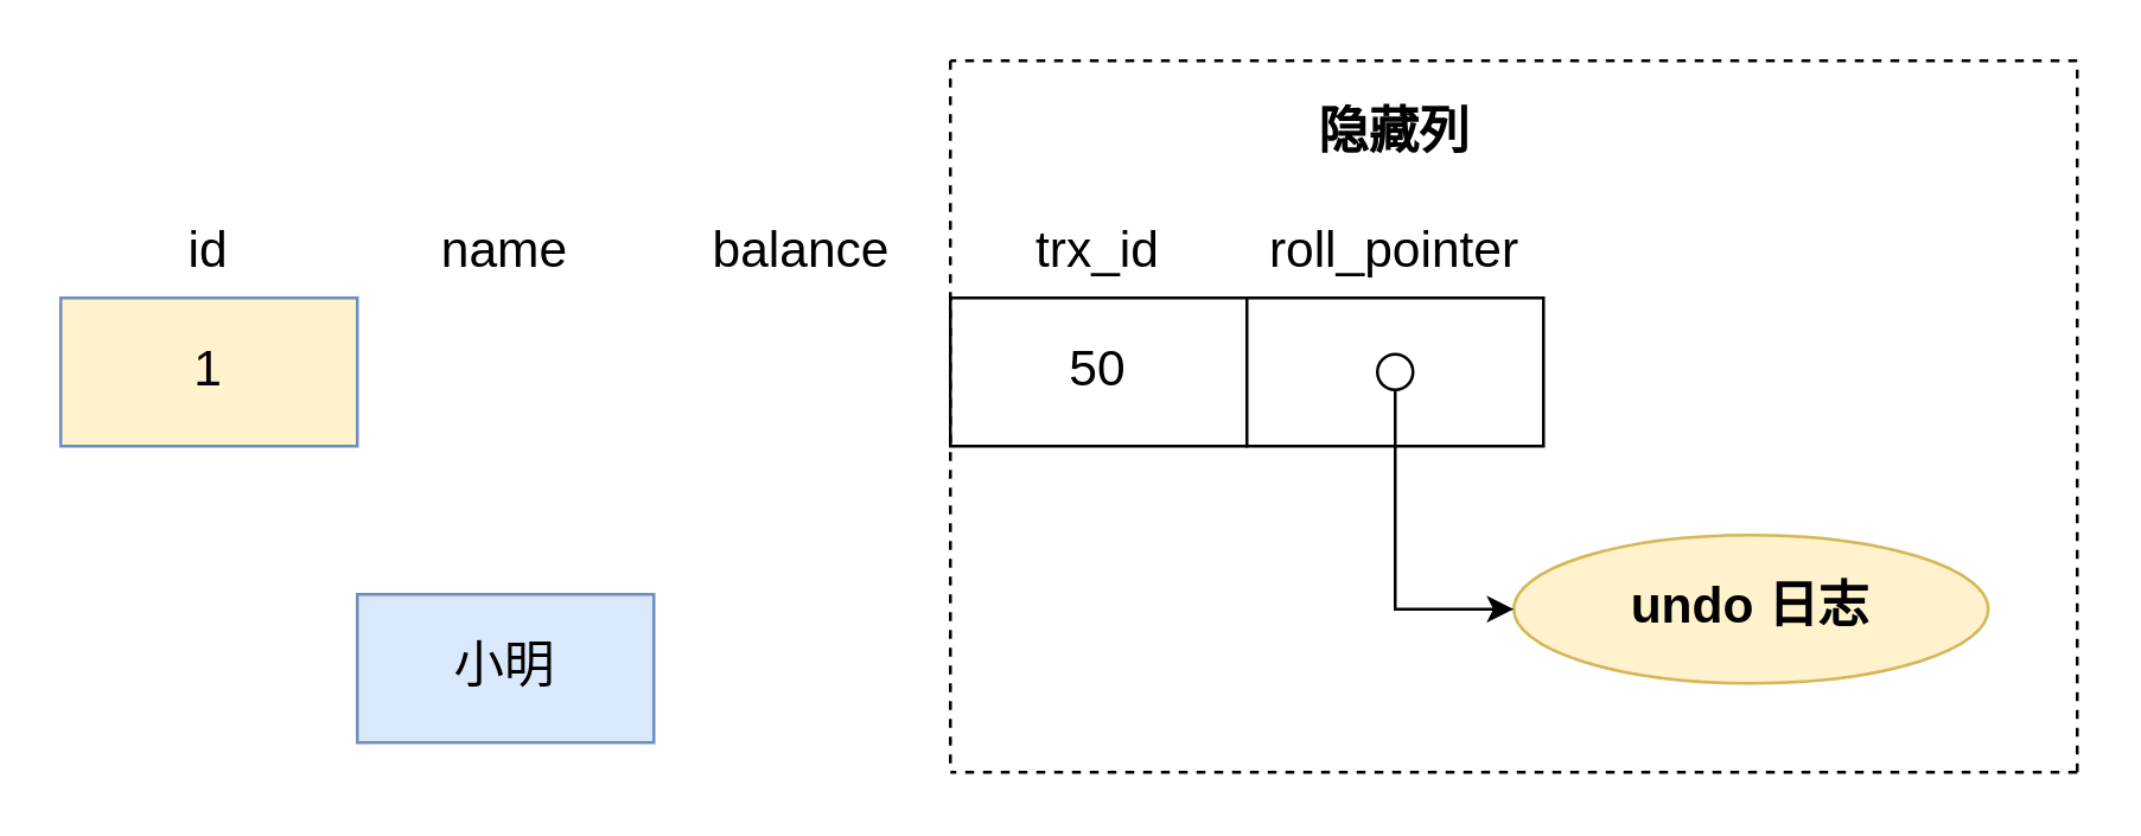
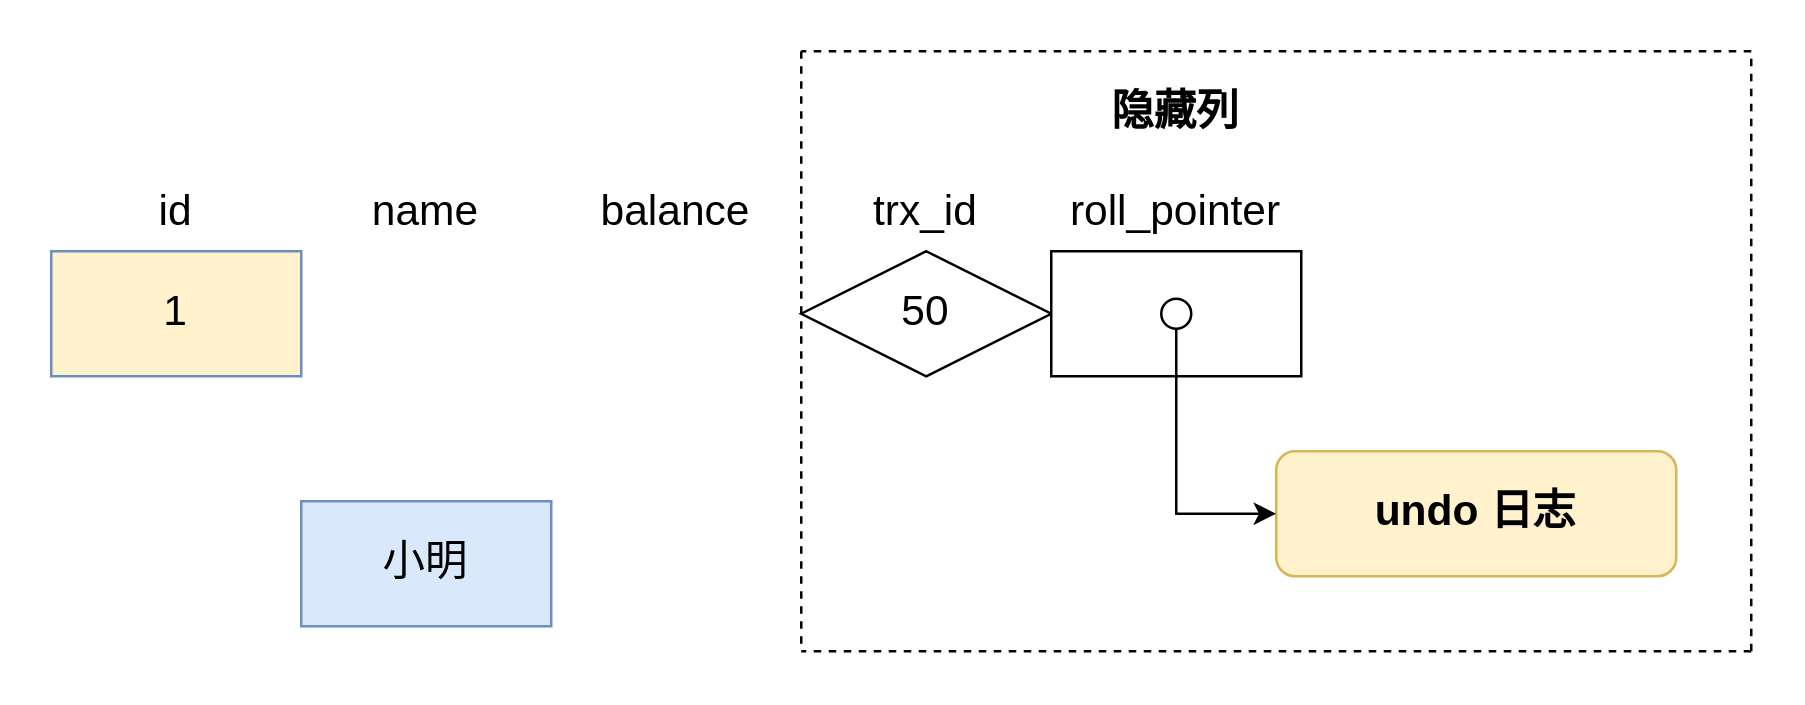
- <mxCell id="7" value="&lt;span style=&quot;font-size: 17px;&quot;&gt;50&lt;/span&gt;" style="rounded=0;whiteSpace=wrap;html=1;" vertex="1" parent="1"><mxGeometry x="320" y="100" width="100" height="50" as="geometry" /></mxCell>
+ <mxCell id="7" value="&lt;span style=&quot;font-size: 17px;&quot;&gt;50&lt;/span&gt;" style="rhombus;whiteSpace=wrap;html=1;" vertex="1" parent="1"><mxGeometry x="320" y="100" width="100" height="50" as="geometry" /></mxCell>
- <mxCell id="12" value="&lt;font style=&quot;font-size: 17px;&quot;&gt;&lt;b&gt;undo 日志&lt;/b&gt;&lt;/font&gt;" style="ellipse;whiteSpace=wrap;html=1;fillColor=#fff2cc;strokeColor=#d6b656;" vertex="1" parent="1"><mxGeometry x="510" y="180" width="160" height="50" as="geometry" /></mxCell>
+ <mxCell id="12" value="&lt;font style=&quot;font-size: 17px;&quot;&gt;&lt;b&gt;undo 日志&lt;/b&gt;&lt;/font&gt;" style="rounded=1;whiteSpace=wrap;html=1;fillColor=#fff2cc;strokeColor=#d6b656;" vertex="1" parent="1"><mxGeometry x="510" y="180" width="160" height="50" as="geometry" /></mxCell>
